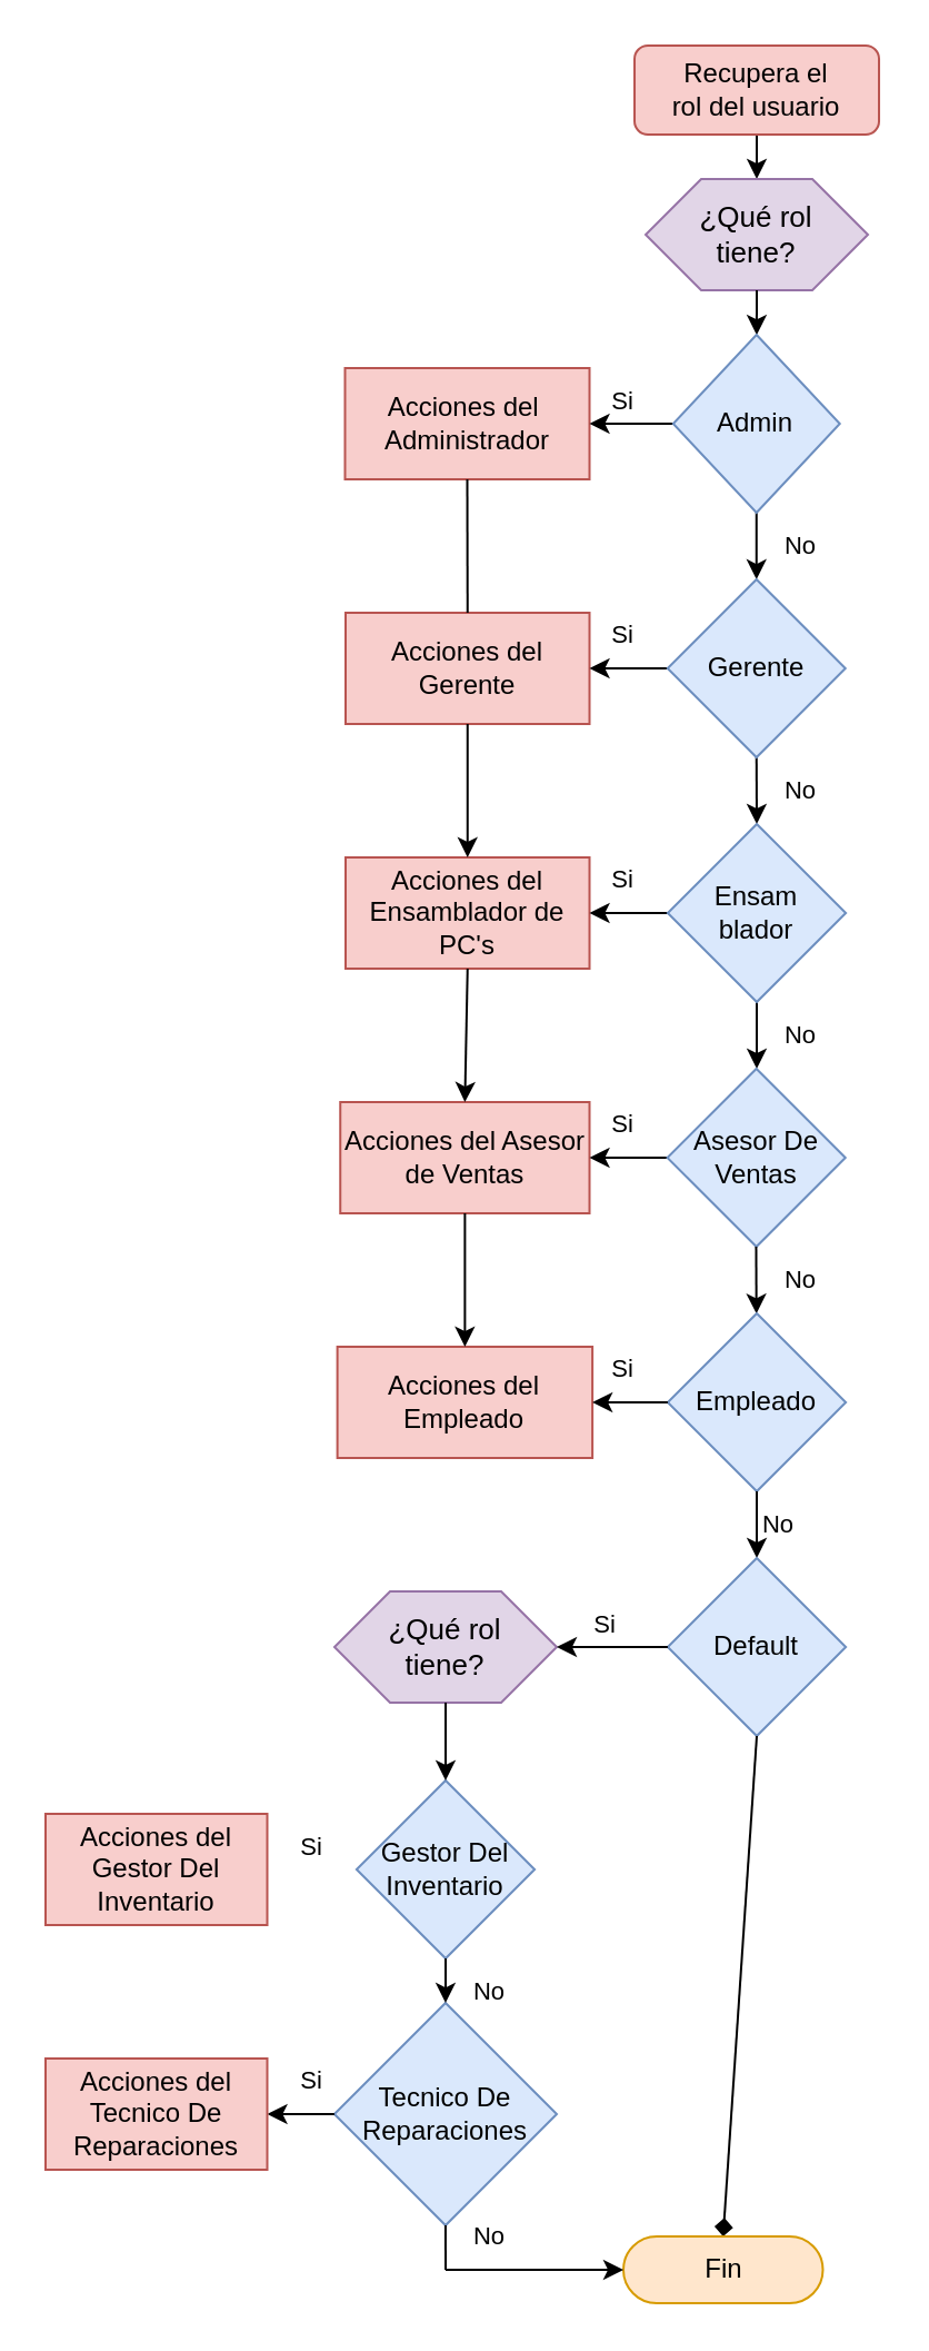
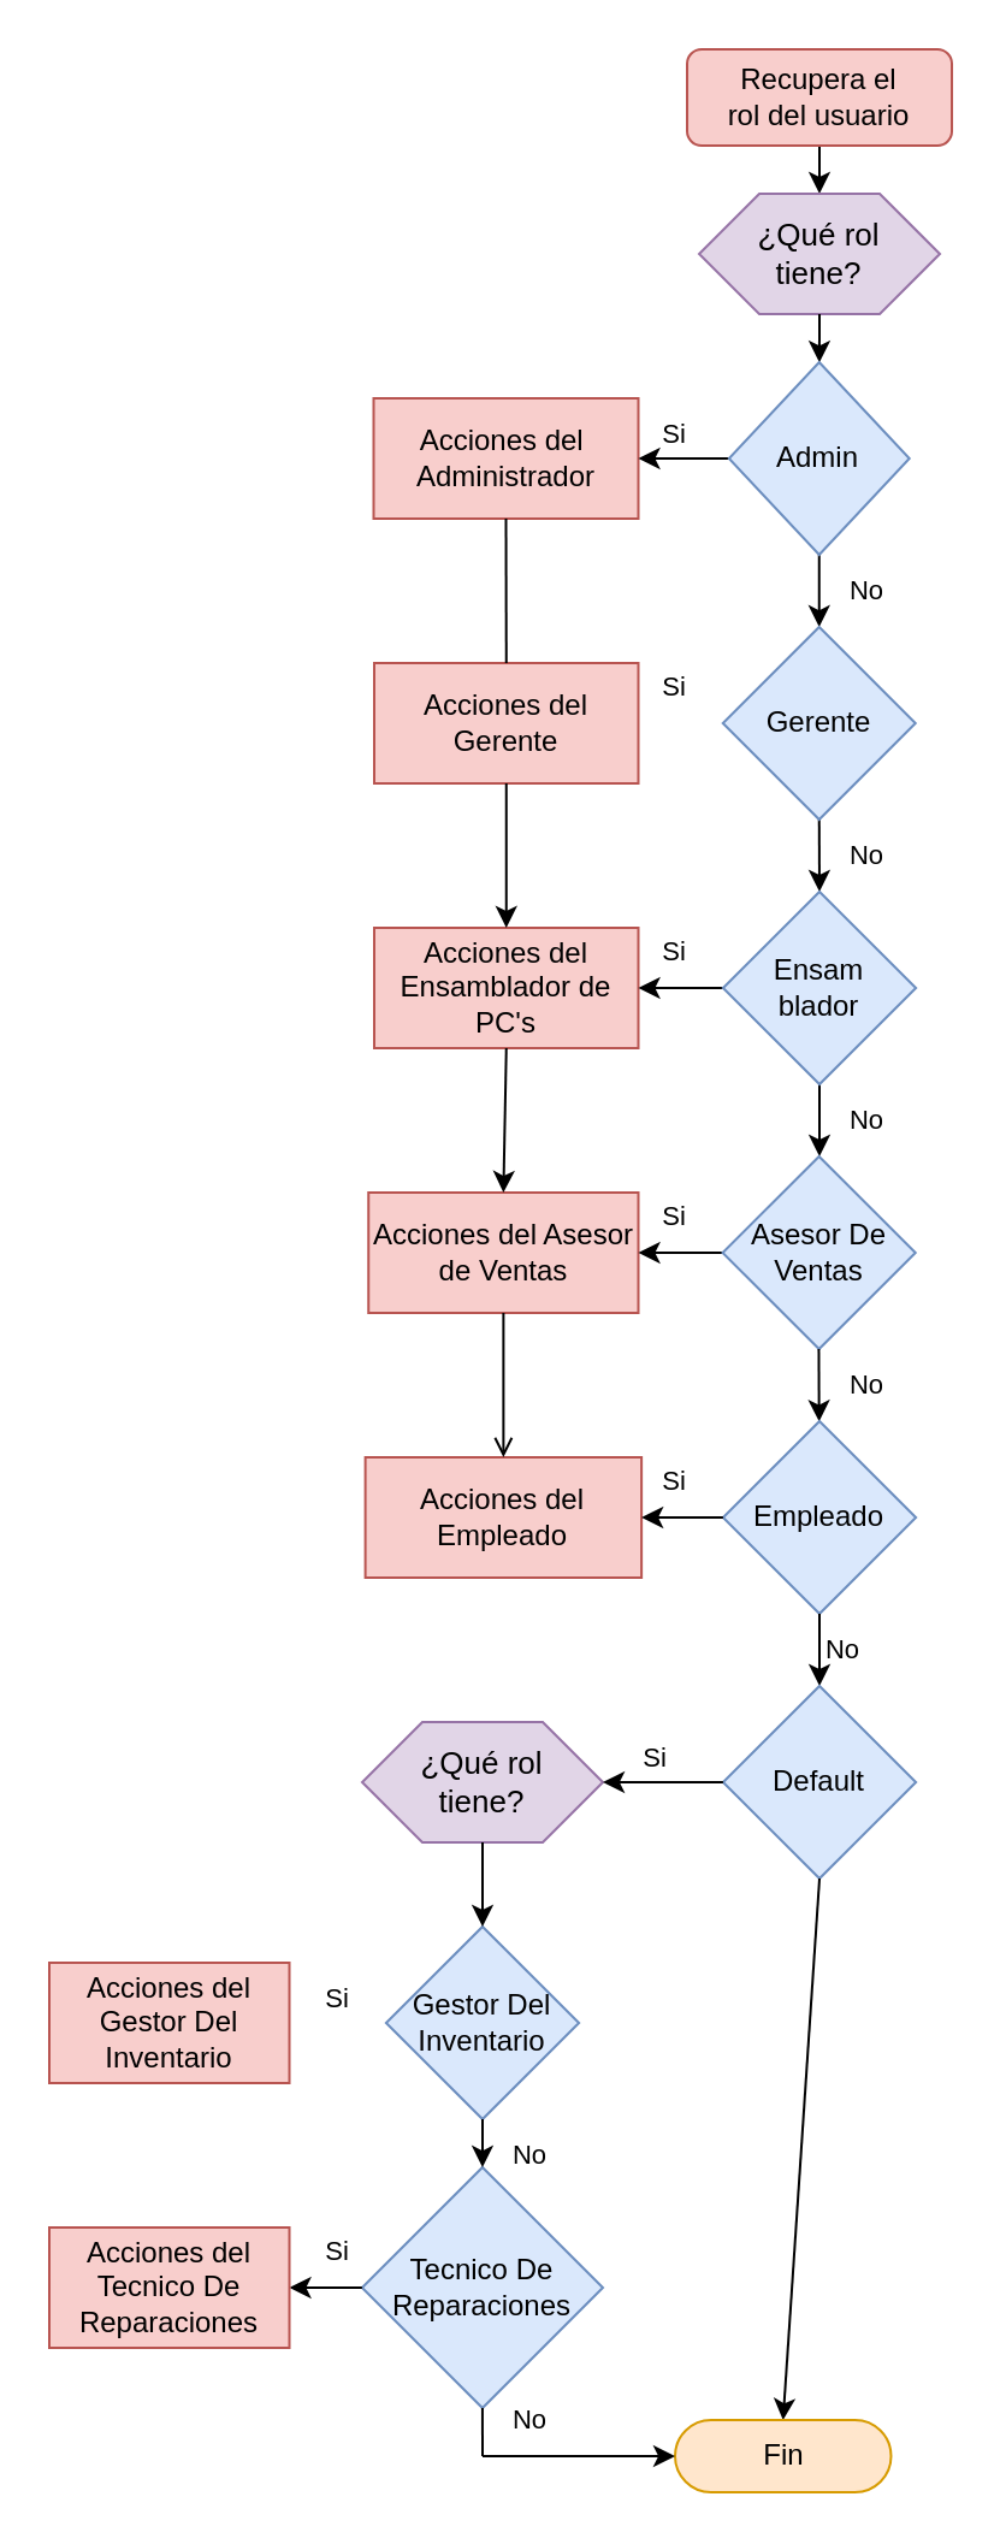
- <mxCell id="12" value="" style="endArrow=classic;html=1;fontSize=11;fontColor=#000000;entryX=1;entryY=0.5;entryDx=0;entryDy=0;exitX=0;exitY=0.5;exitDx=0;exitDy=0;" edge="1" parent="1" source="18" target="5"><mxGeometry width="50" height="50" relative="1" as="geometry"><mxPoint x="290.26" y="250" as="sourcePoint" /><mxPoint x="360" y="270" as="targetPoint" /></mxGeometry></mxCell>
- <mxCell id="43" value="" style="endArrow=classic;html=1;fontSize=11;fontColor=#000000;entryX=0.5;entryY=0;entryDx=0;entryDy=0;exitX=0.5;exitY=1;exitDx=0;exitDy=0;" edge="1" parent="1" source="15" target="23"><mxGeometry width="50" height="50" relative="1" as="geometry"><mxPoint x="240" y="290" as="sourcePoint" /><mxPoint x="80" y="610" as="targetPoint" /></mxGeometry></mxCell>
+ <mxCell id="43" value="" style="endArrow=open;html=1;fontSize=11;fontColor=#000000;entryX=0.5;entryY=0;entryDx=0;entryDy=0;exitX=0.5;exitY=1;exitDx=0;exitDy=0;" edge="1" parent="1" source="15" target="23"><mxGeometry width="50" height="50" relative="1" as="geometry"><mxPoint x="240" y="290" as="sourcePoint" /><mxPoint x="80" y="610" as="targetPoint" /></mxGeometry></mxCell>
- <mxCell id="36" value="" style="endArrow=diamond;html=1;fontSize=11;fontColor=#000000;exitX=0.5;exitY=1;exitDx=0;exitDy=0;entryX=0.5;entryY=0.5;entryDx=0;entryDy=-15.0;entryPerimeter=0;" edge="1" parent="1" source="26" target="37"><mxGeometry width="50" height="50" relative="1" as="geometry"><mxPoint x="400" y="550" as="sourcePoint" /><mxPoint x="340" y="1000" as="targetPoint" /></mxGeometry></mxCell>
+ <mxCell id="36" value="" style="endArrow=classic;html=1;fontSize=11;fontColor=#000000;exitX=0.5;exitY=1;exitDx=0;exitDy=0;entryX=0.5;entryY=0.5;entryDx=0;entryDy=-15.0;entryPerimeter=0;" edge="1" parent="1" source="26" target="37"><mxGeometry width="50" height="50" relative="1" as="geometry"><mxPoint x="400" y="550" as="sourcePoint" /><mxPoint x="340" y="1000" as="targetPoint" /></mxGeometry></mxCell>
